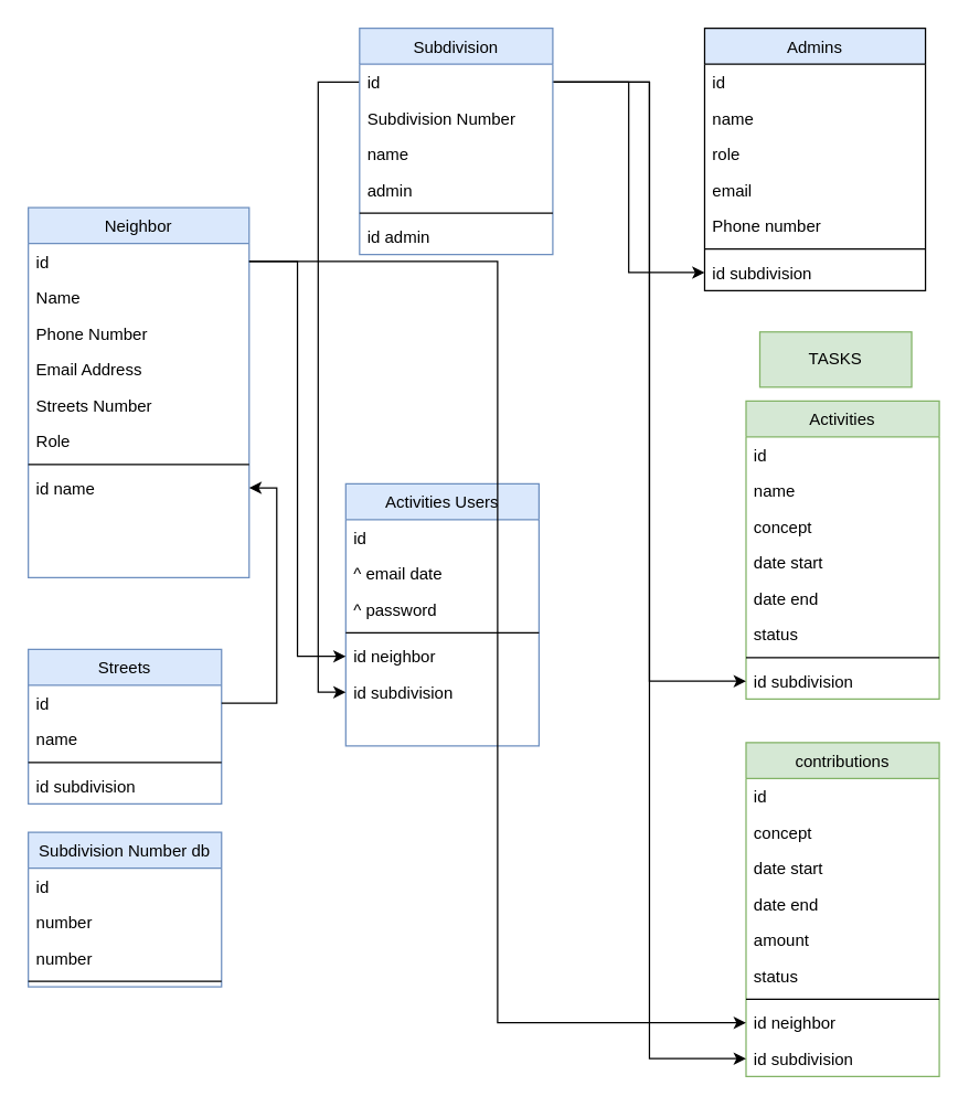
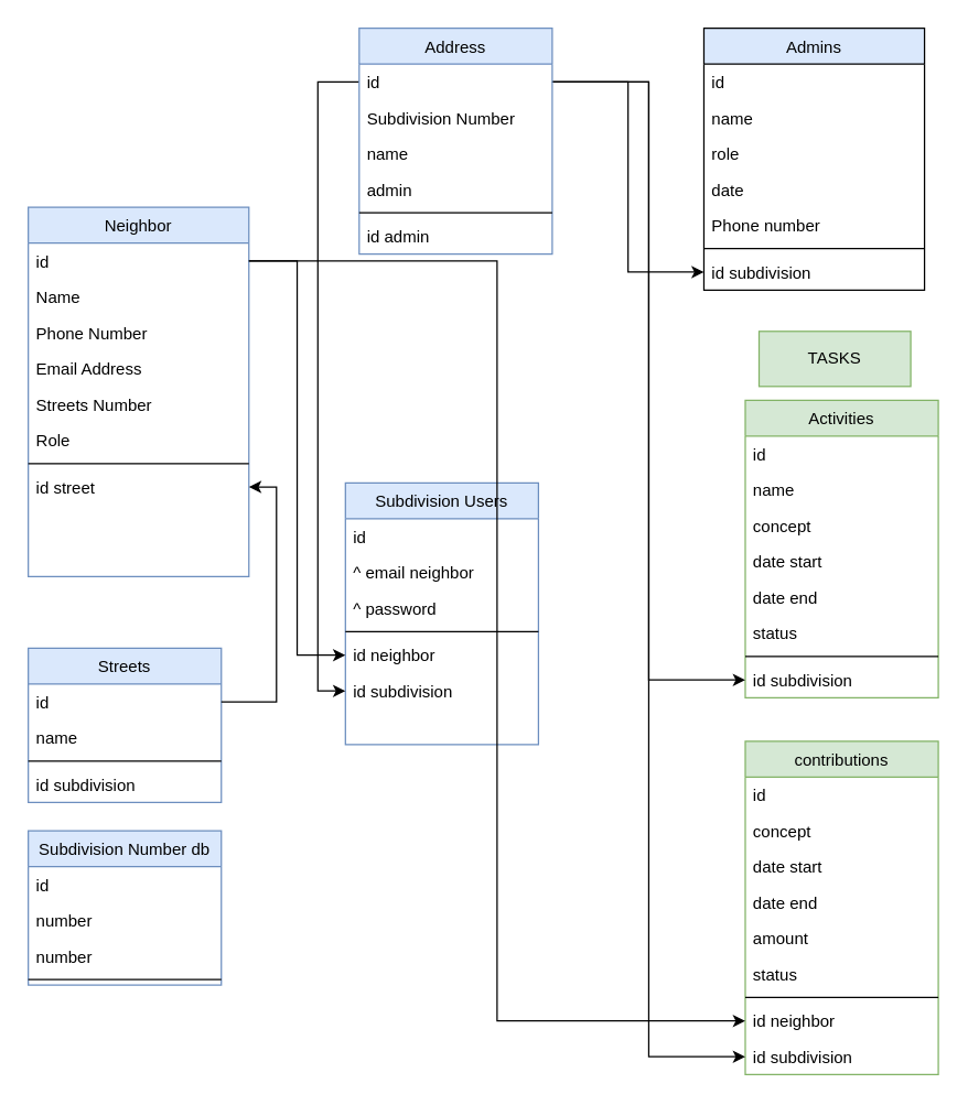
- <mxCell id="57" value="Subdivision" style="swimlane;fontStyle=0;align=center;verticalAlign=top;childLayout=stackLayout;horizontal=1;startSize=26;horizontalStack=0;resizeParent=1;resizeLast=0;collapsible=1;marginBottom=0;rounded=0;shadow=0;strokeWidth=1;fillColor=#dae8fc;strokeColor=#6c8ebf;fillStyle=solid;gradientColor=none;swimlaneFillColor=none;glass=0;" parent="1" vertex="1"><mxGeometry x="260" y="20" width="140" height="164" as="geometry"><mxRectangle x="550" y="140" width="160" height="26" as="alternateBounds" /></mxGeometry></mxCell>
+ <mxCell id="57" value="Address" style="swimlane;fontStyle=0;align=center;verticalAlign=top;childLayout=stackLayout;horizontal=1;startSize=26;horizontalStack=0;resizeParent=1;resizeLast=0;collapsible=1;marginBottom=0;rounded=0;shadow=0;strokeWidth=1;fillColor=#dae8fc;strokeColor=#6c8ebf;fillStyle=solid;gradientColor=none;swimlaneFillColor=none;glass=0;" parent="1" vertex="1"><mxGeometry x="260" y="20" width="140" height="164" as="geometry"><mxRectangle x="550" y="140" width="160" height="26" as="alternateBounds" /></mxGeometry></mxCell>
- <mxCell id="15" value="email" style="text;align=left;verticalAlign=top;spacingLeft=4;spacingRight=4;overflow=hidden;rotatable=0;points=[[0,0.5],[1,0.5]];portConstraint=eastwest;rounded=0;shadow=0;html=0;" parent="11" vertex="1"><mxGeometry y="104" width="160" height="26" as="geometry" /></mxCell>
+ <mxCell id="15" value="date" style="text;align=left;verticalAlign=top;spacingLeft=4;spacingRight=4;overflow=hidden;rotatable=0;points=[[0,0.5],[1,0.5]];portConstraint=eastwest;rounded=0;shadow=0;html=0;" parent="11" vertex="1"><mxGeometry y="104" width="160" height="26" as="geometry" /></mxCell>
- <mxCell id="10" value="id name" style="text;align=left;verticalAlign=top;spacingLeft=4;spacingRight=4;overflow=hidden;rotatable=0;points=[[0,0.5],[1,0.5]];portConstraint=eastwest;rounded=0;shadow=0;html=0;" parent="2" vertex="1"><mxGeometry y="190" width="160" height="26" as="geometry" /></mxCell>
+ <mxCell id="10" value="id street" style="text;align=left;verticalAlign=top;spacingLeft=4;spacingRight=4;overflow=hidden;rotatable=0;points=[[0,0.5],[1,0.5]];portConstraint=eastwest;rounded=0;shadow=0;html=0;" parent="2" vertex="1"><mxGeometry y="190" width="160" height="26" as="geometry" /></mxCell>
- <mxCell id="24" value="Activities Users" style="swimlane;fontStyle=0;align=center;verticalAlign=top;childLayout=stackLayout;horizontal=1;startSize=26;horizontalStack=0;resizeParent=1;resizeLast=0;collapsible=1;marginBottom=0;rounded=0;shadow=0;strokeWidth=1;fillColor=#dae8fc;strokeColor=#6c8ebf;" parent="1" vertex="1"><mxGeometry x="250" y="350" width="140" height="190" as="geometry"><mxRectangle x="550" y="140" width="160" height="26" as="alternateBounds" /></mxGeometry></mxCell>
+ <mxCell id="24" value="Subdivision Users" style="swimlane;fontStyle=0;align=center;verticalAlign=top;childLayout=stackLayout;horizontal=1;startSize=26;horizontalStack=0;resizeParent=1;resizeLast=0;collapsible=1;marginBottom=0;rounded=0;shadow=0;strokeWidth=1;fillColor=#dae8fc;strokeColor=#6c8ebf;" parent="1" vertex="1"><mxGeometry x="250" y="350" width="140" height="190" as="geometry"><mxRectangle x="550" y="140" width="160" height="26" as="alternateBounds" /></mxGeometry></mxCell>
- <mxCell id="26" value="^ email date" style="text;align=left;verticalAlign=top;spacingLeft=4;spacingRight=4;overflow=hidden;rotatable=0;points=[[0,0.5],[1,0.5]];portConstraint=eastwest;" parent="24" vertex="1"><mxGeometry y="52" width="140" height="26" as="geometry" /></mxCell>
+ <mxCell id="26" value="^ email neighbor" style="text;align=left;verticalAlign=top;spacingLeft=4;spacingRight=4;overflow=hidden;rotatable=0;points=[[0,0.5],[1,0.5]];portConstraint=eastwest;" parent="24" vertex="1"><mxGeometry y="52" width="140" height="26" as="geometry" /></mxCell>
